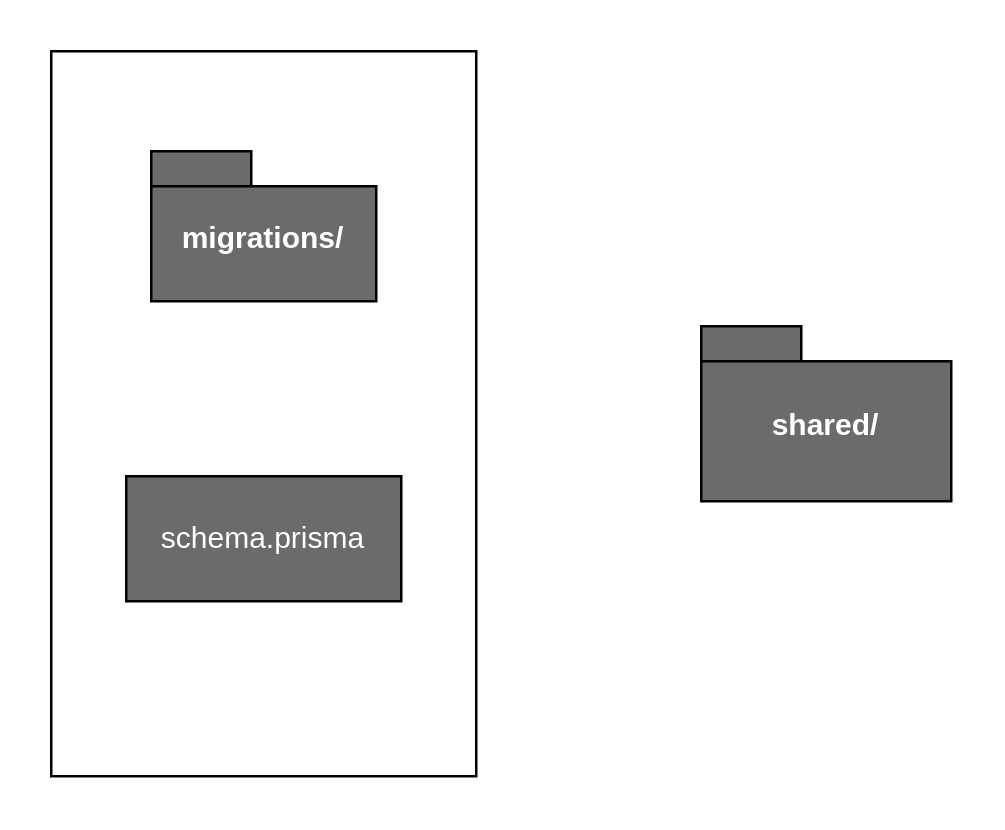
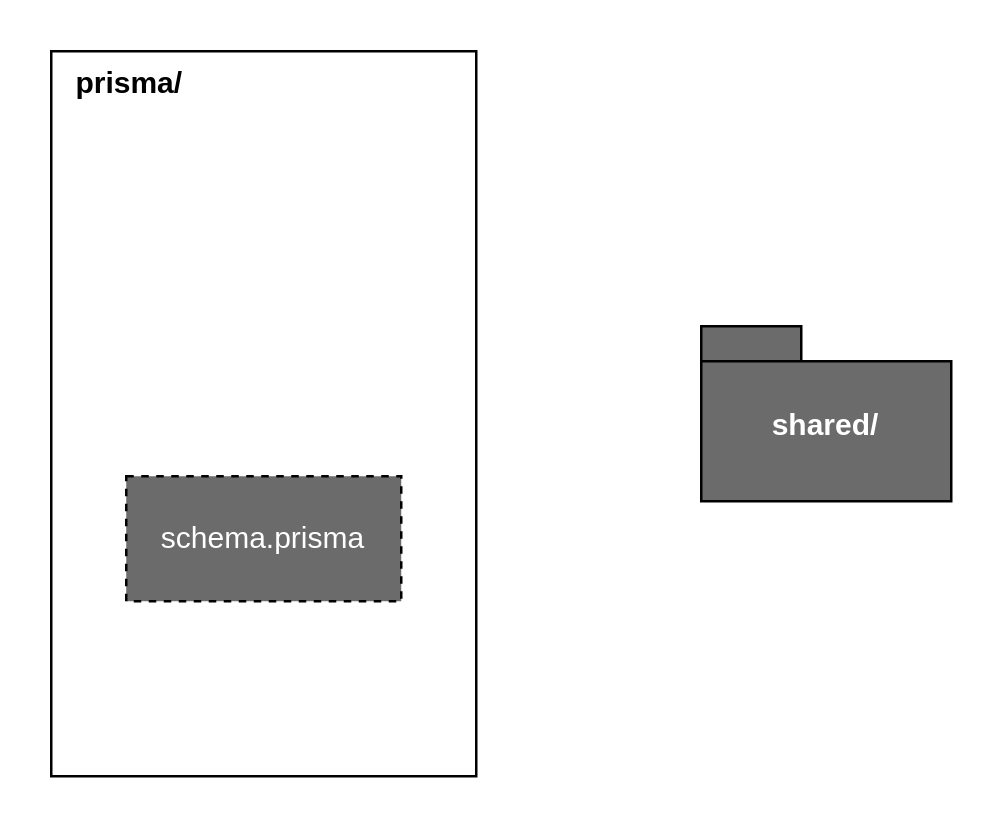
+ <mxCell id="4" value="prisma/" style="text;align=center;fontStyle=1;verticalAlign=middle;spacingLeft=3;spacingRight=3;strokeColor=none;rotatable=0;points=[[0,0.5],[1,0.5]];portConstraint=eastwest;html=1;" vertex="1" parent="2"><mxGeometry x="10" width="41.212" height="26" as="geometry" /></mxCell>
- <mxCell id="5" value="migrations/" style="shape=folder;fontStyle=1;spacingTop=10;tabWidth=40;tabHeight=14;tabPosition=left;html=1;whiteSpace=wrap;fontColor=#FFFFFF;fillColor=#6B6B6B;" vertex="1" parent="2"><mxGeometry x="40" y="40" width="90" height="60" as="geometry" /></mxCell>
- <mxCell id="6" value="schema.prisma" style="html=1;whiteSpace=wrap;fillColor=#6B6B6B;fontColor=#FFFFFF;" vertex="1" parent="2"><mxGeometry x="30" y="170" width="110" height="50" as="geometry" /></mxCell>
+ <mxCell id="6" value="schema.prisma" style="html=1;whiteSpace=wrap;fillColor=#6B6B6B;fontColor=#FFFFFF;dashed=1;" vertex="1" parent="2"><mxGeometry x="30" y="170" width="110" height="50" as="geometry" /></mxCell>
